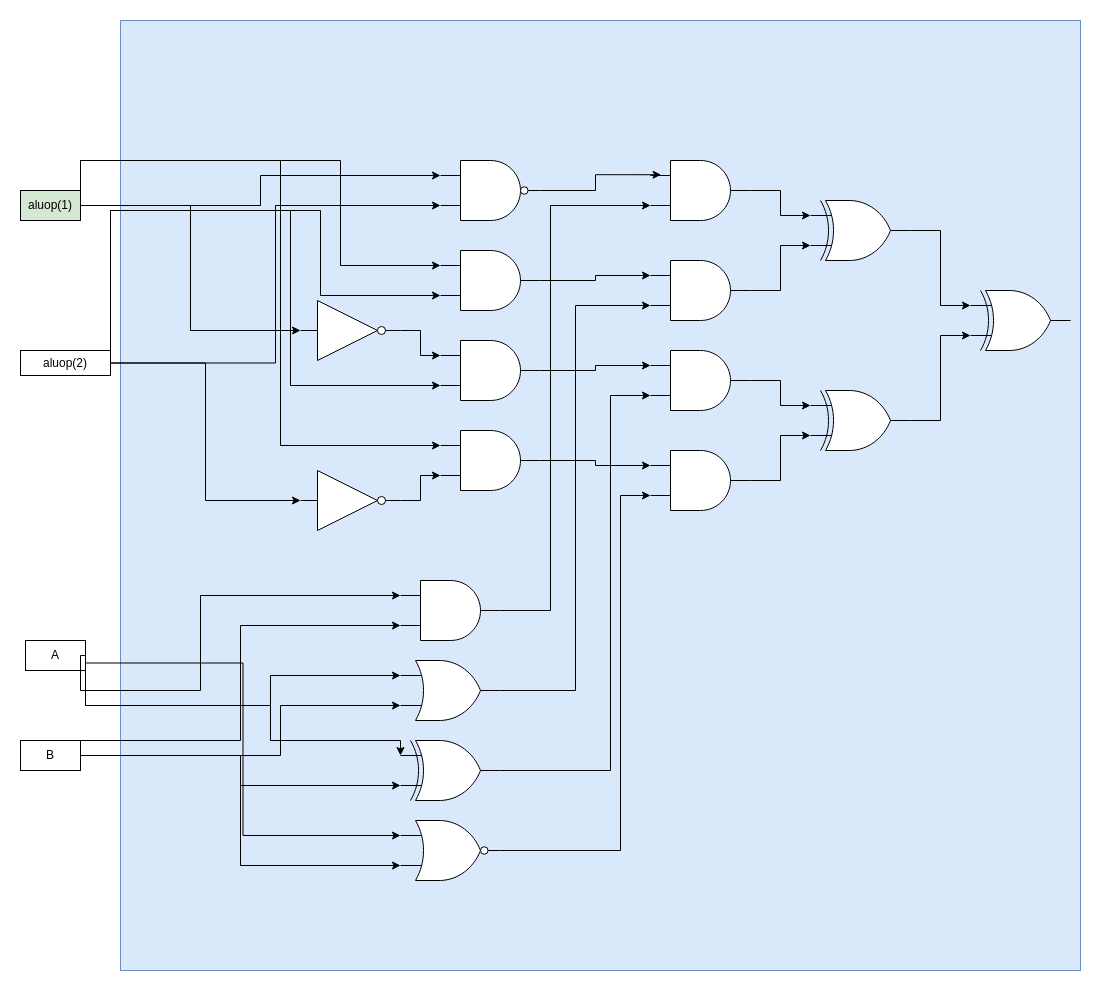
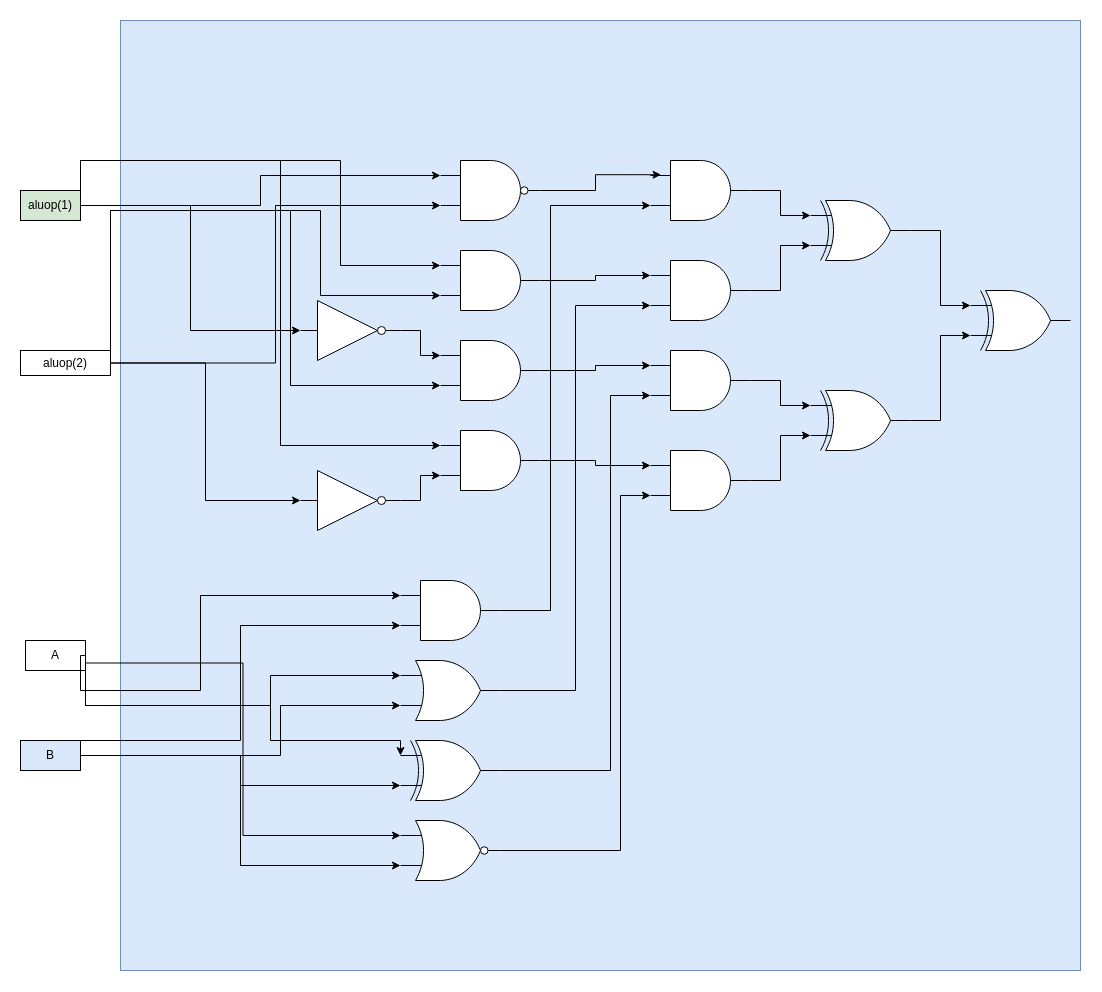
- <mxCell id="20" value="B" style="whiteSpace=wrap;html=1;" vertex="1" parent="1"><mxGeometry x="20" y="740" width="60" height="30" as="geometry" /></mxCell>
+ <mxCell id="20" value="B" style="whiteSpace=wrap;html=1;fillColor=#dae8fc;" vertex="1" parent="1"><mxGeometry x="20" y="740" width="60" height="30" as="geometry" /></mxCell>
